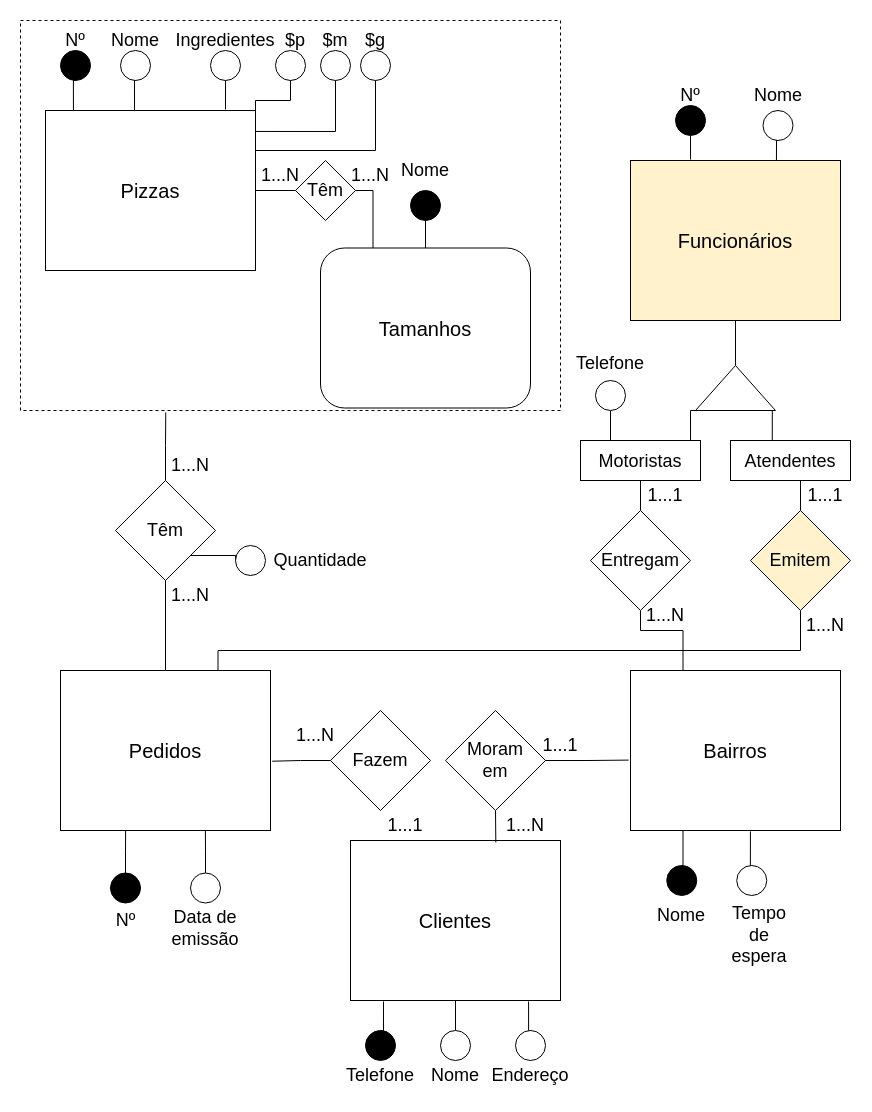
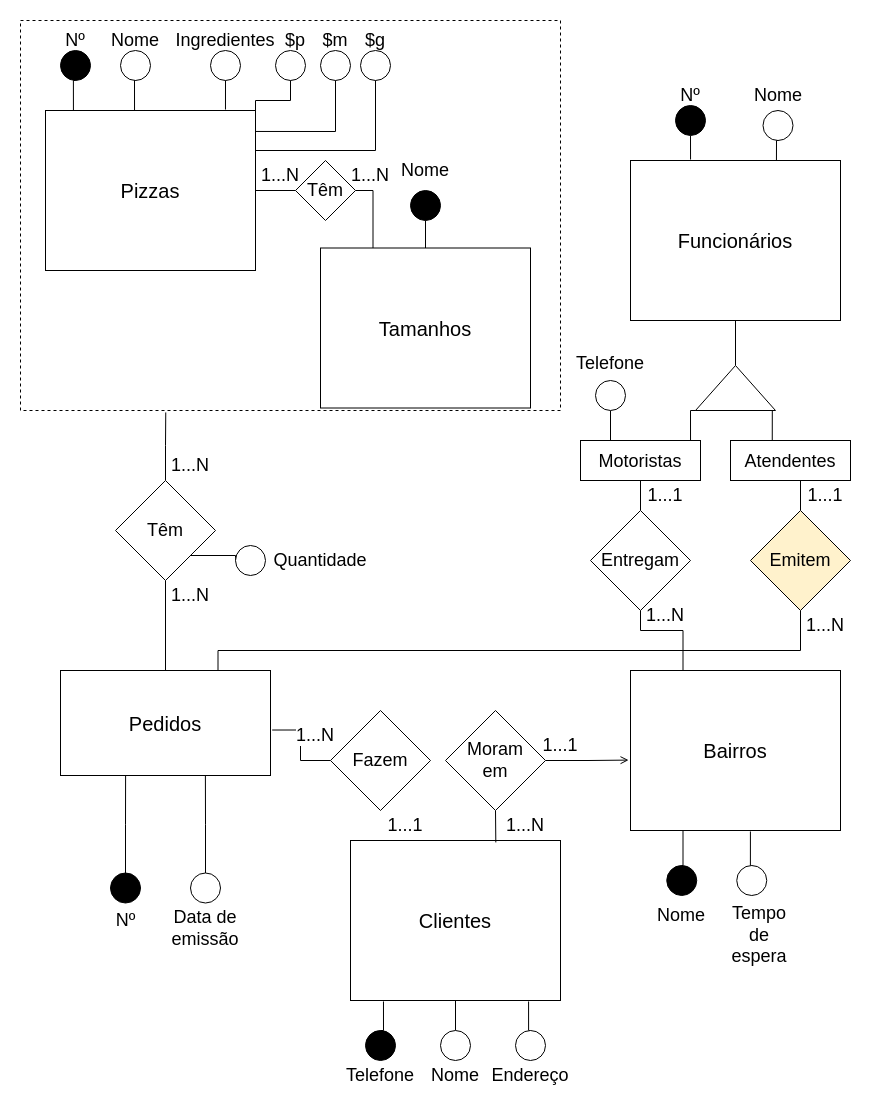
- <mxCell id="4" value="&lt;span style=&quot;font-size: 20px&quot;&gt;Funcionários&lt;/span&gt;" style="rounded=0;whiteSpace=wrap;html=1;fillColor=#fff2cc;" parent="1" vertex="1"><mxGeometry x="630" y="160" width="210" height="160" as="geometry" /></mxCell>
+ <mxCell id="4" value="&lt;span style=&quot;font-size: 20px&quot;&gt;Funcionários&lt;/span&gt;" style="rounded=0;whiteSpace=wrap;html=1;" parent="1" vertex="1"><mxGeometry x="630" y="160" width="210" height="160" as="geometry" /></mxCell>
- <mxCell id="56" value="&lt;font style=&quot;font-size: 20px&quot;&gt;Tamanhos&lt;/font&gt;" style="whiteSpace=wrap;html=1;rounded=1;" vertex="1" parent="1"><mxGeometry x="320" y="247.5" width="210" height="160" as="geometry" /></mxCell>
+ <mxCell id="56" value="&lt;font style=&quot;font-size: 20px&quot;&gt;Tamanhos&lt;/font&gt;" style="rounded=0;whiteSpace=wrap;html=1;" vertex="1" parent="1"><mxGeometry x="320" y="247.5" width="210" height="160" as="geometry" /></mxCell>
- <mxCell id="5" value="&lt;span style=&quot;font-size: 20px&quot;&gt;Pedidos&lt;/span&gt;" style="rounded=0;whiteSpace=wrap;html=1;" parent="1" vertex="1"><mxGeometry x="60" y="670" width="210" height="160" as="geometry" /></mxCell>
+ <mxCell id="5" value="&lt;span style=&quot;font-size: 20px&quot;&gt;Pedidos&lt;/span&gt;" style="rounded=0;whiteSpace=wrap;html=1;" parent="1" vertex="1"><mxGeometry x="60" y="670" width="210" height="105" as="geometry" /></mxCell>
- <mxCell id="33" style="edgeStyle=orthogonalEdgeStyle;rounded=0;orthogonalLoop=1;jettySize=auto;html=1;exitX=1;exitY=0.5;exitDx=0;exitDy=0;entryX=-0.009;entryY=0.56;entryDx=0;entryDy=0;entryPerimeter=0;fontSize=18;endArrow=none;endFill=0;" parent="1" source="35" target="6" edge="1"><mxGeometry relative="1" as="geometry" /></mxCell>
+ <mxCell id="33" style="edgeStyle=orthogonalEdgeStyle;rounded=0;orthogonalLoop=1;jettySize=auto;html=1;exitX=1;exitY=0.5;exitDx=0;exitDy=0;entryX=-0.009;entryY=0.56;entryDx=0;entryDy=0;entryPerimeter=0;fontSize=18;endArrow=open;endFill=0;" parent="1" source="35" target="6" edge="1"><mxGeometry relative="1" as="geometry" /></mxCell>
